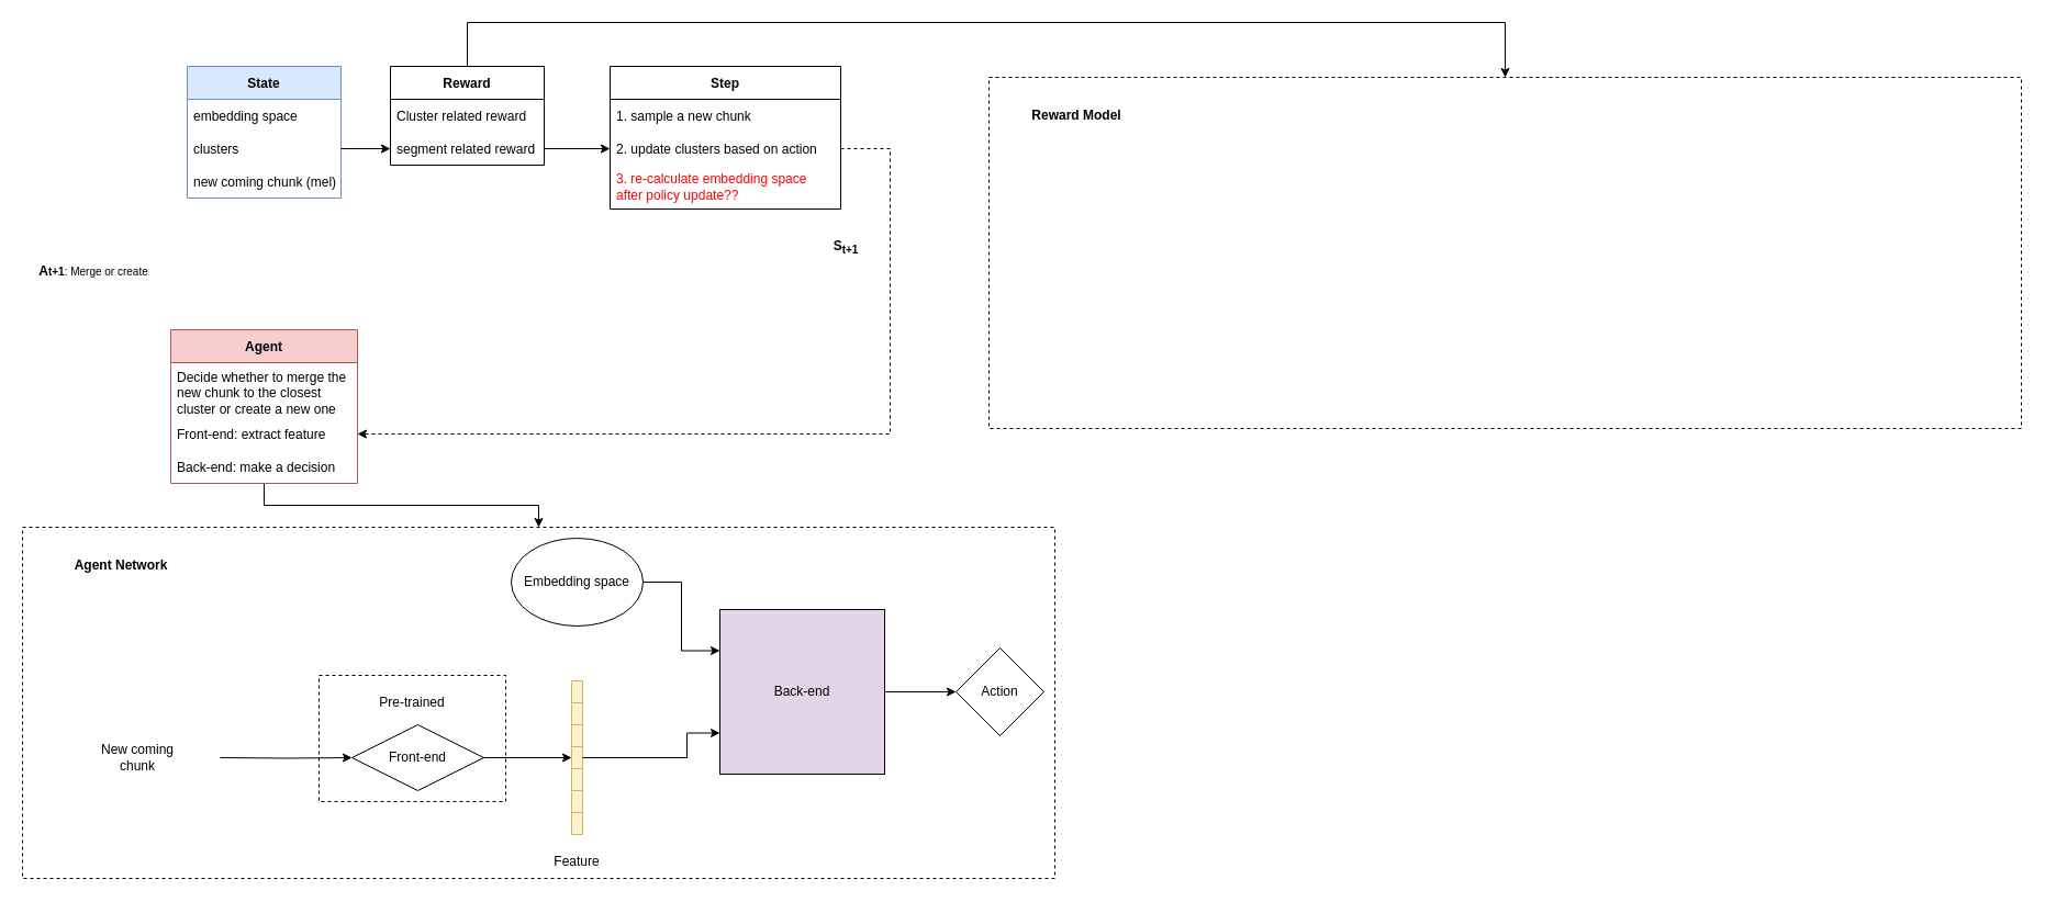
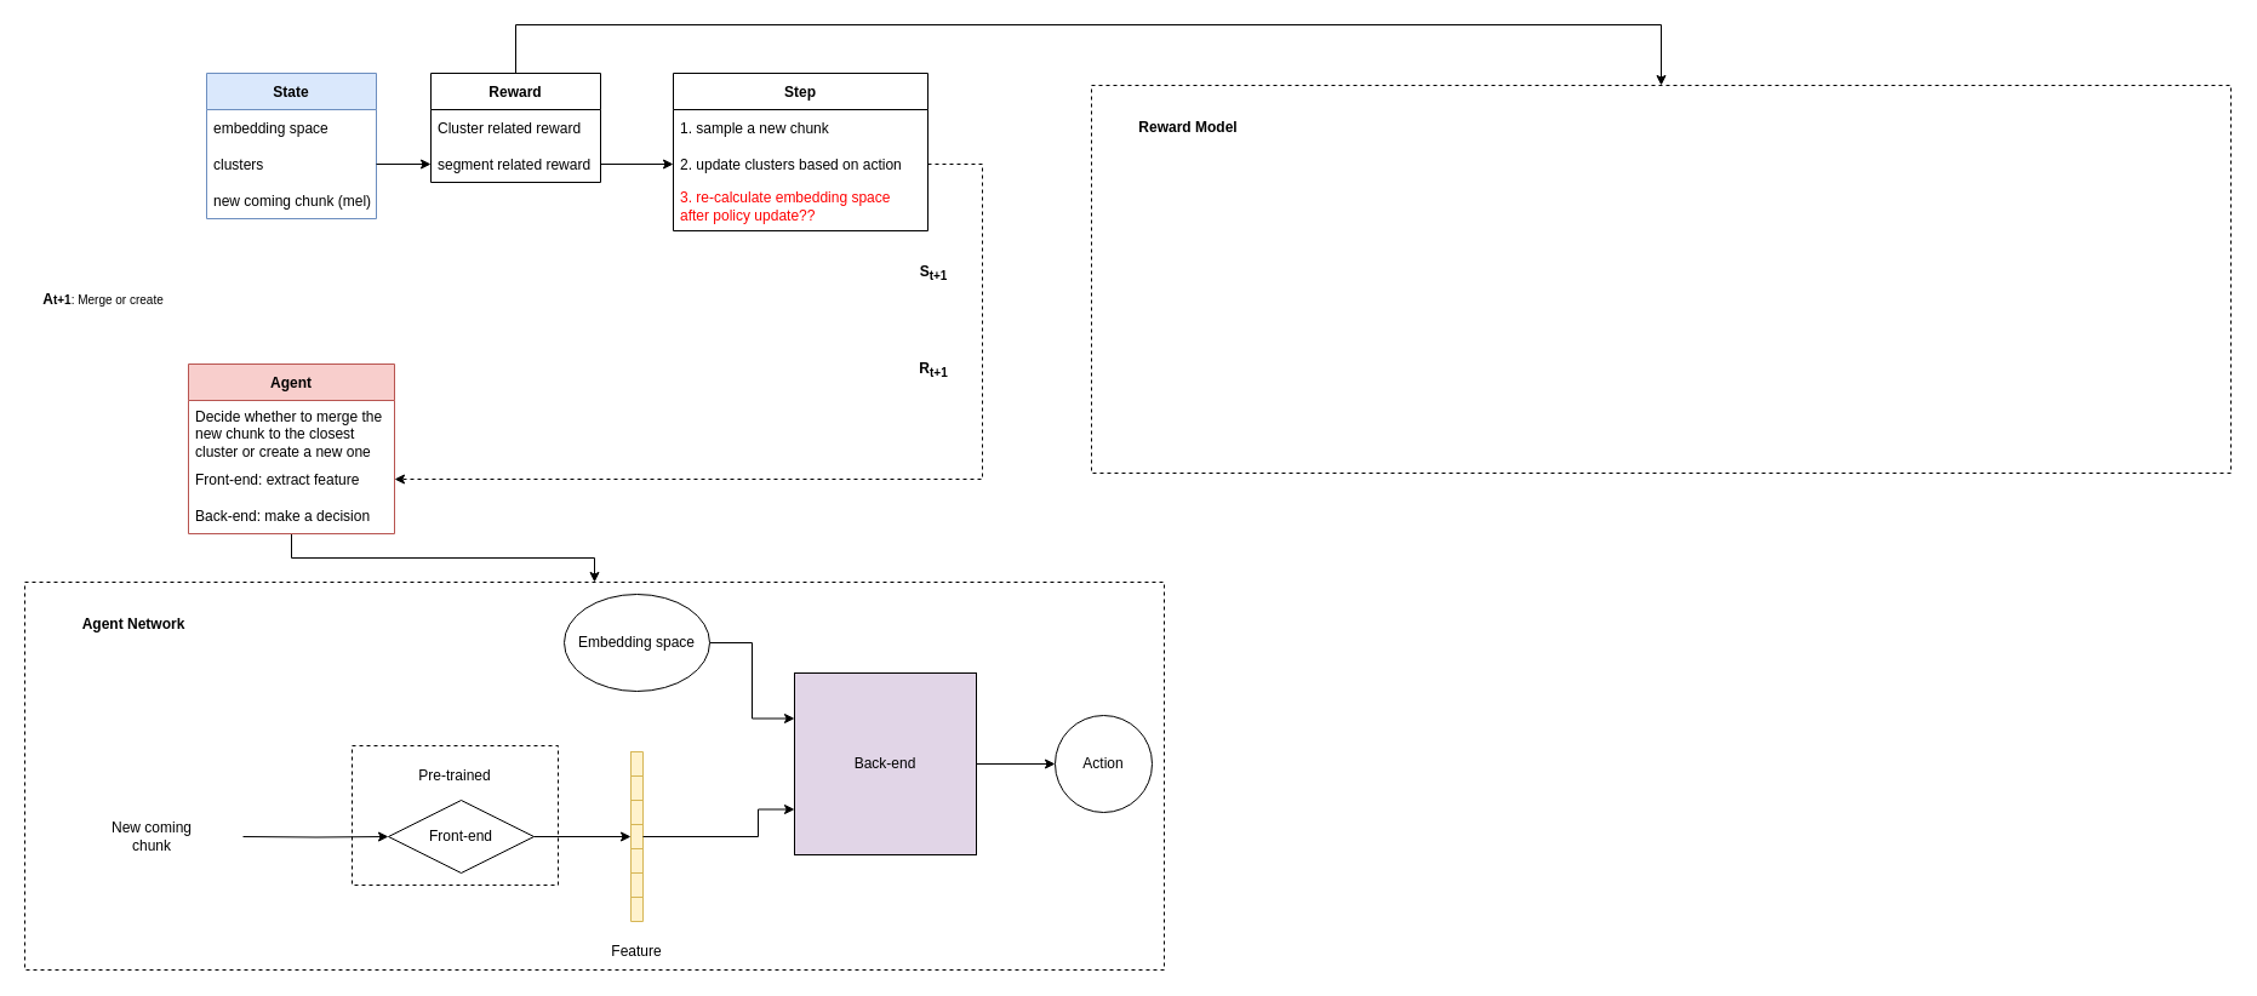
+ <mxCell id="12" value="&lt;b&gt;R&lt;sub&gt;t+1&lt;/sub&gt;&lt;/b&gt;" style="text;html=1;strokeColor=none;fillColor=none;align=center;verticalAlign=middle;whiteSpace=wrap;rounded=0;" parent="1" vertex="1"><mxGeometry x="740" y="290" width="60" height="30" as="geometry" /></mxCell>
- <mxCell id="37" value="Action" style="rhombus;whiteSpace=wrap;html=1;aspect=fixed;" parent="1" vertex="1"><mxGeometry x="870" y="590" width="80" height="80" as="geometry" /></mxCell>
+ <mxCell id="37" value="Action" style="ellipse;whiteSpace=wrap;html=1;aspect=fixed;" parent="1" vertex="1"><mxGeometry x="870" y="590" width="80" height="80" as="geometry" /></mxCell>
